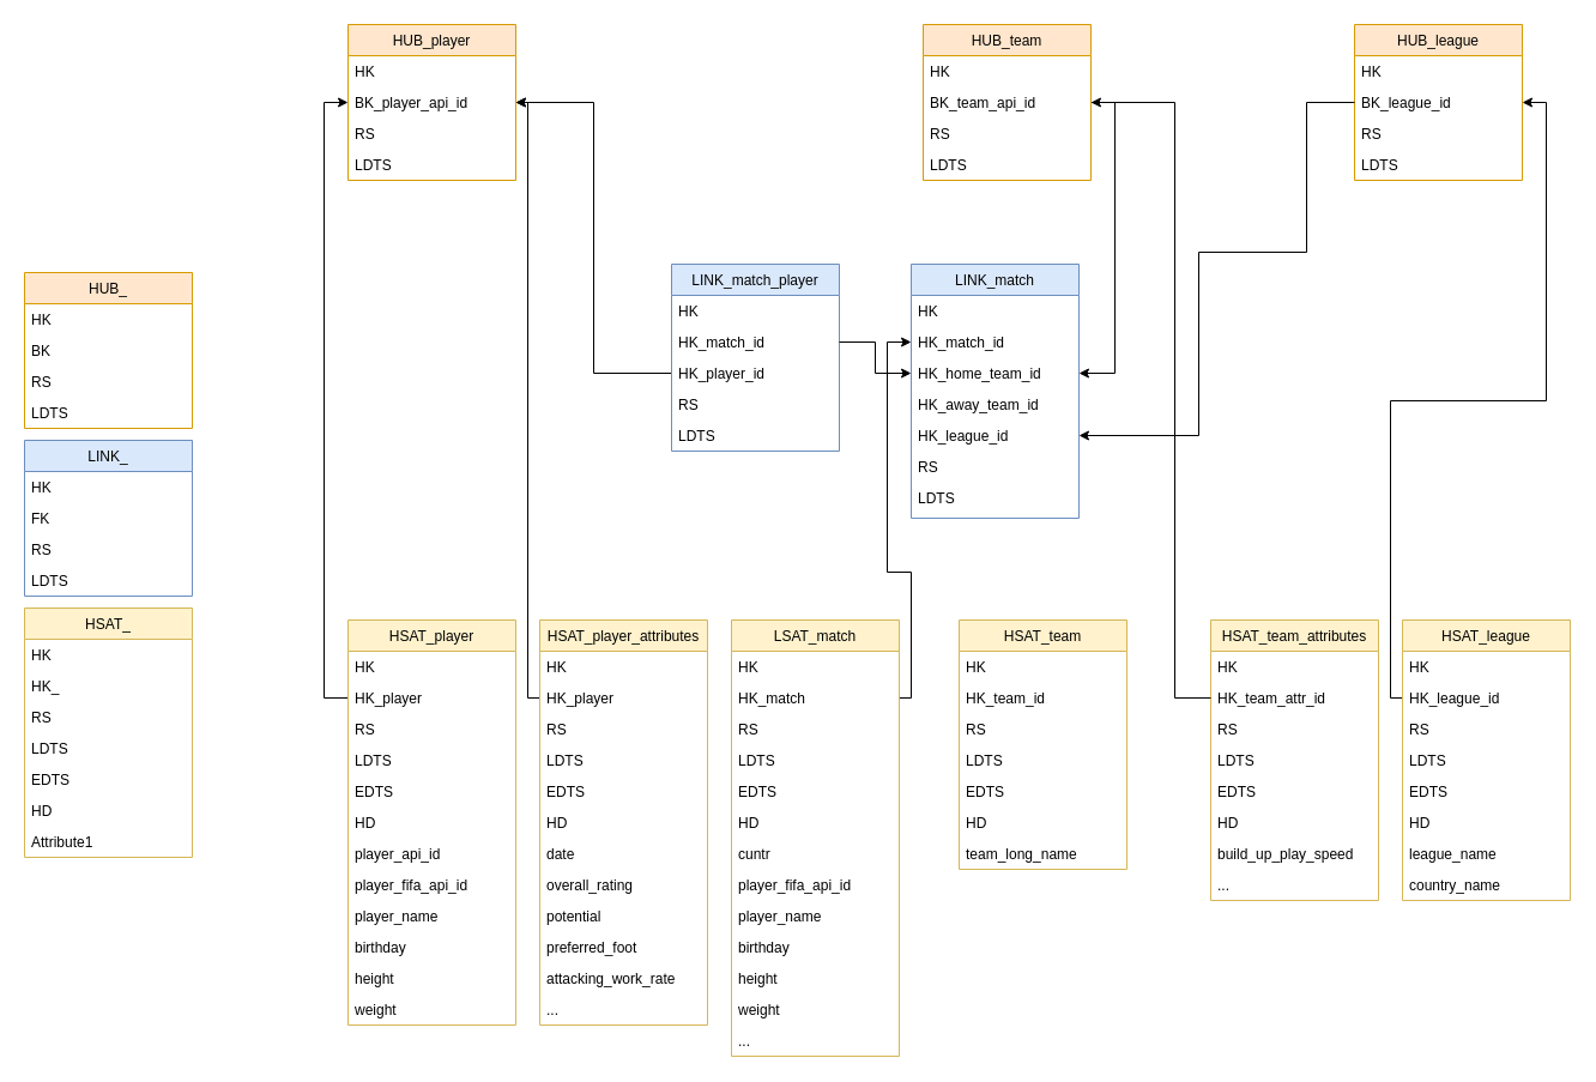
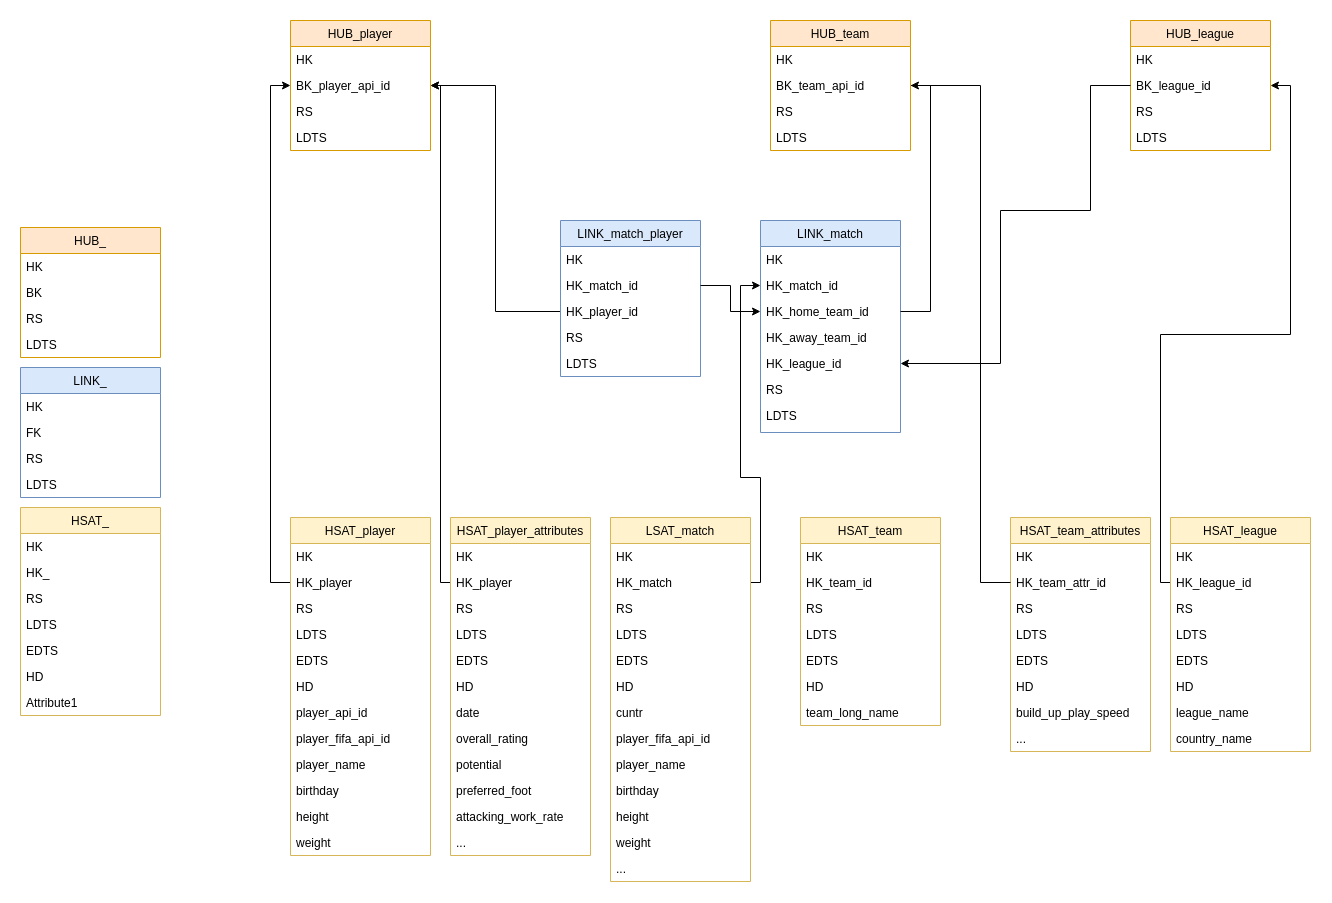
- <mxCell id="84" value="" style="edgeStyle=orthogonalEdgeStyle;rounded=0;orthogonalLoop=1;jettySize=auto;html=1;entryX=1;entryY=0.5;entryDx=0;entryDy=0;" edge="1" parent="1" source="85" target="71"><mxGeometry relative="1" as="geometry"><mxPoint x="890" y="582" as="targetPoint" /><Array as="points"><mxPoint x="930" y="85" /><mxPoint x="930" y="311" /></Array></mxGeometry></mxCell>
+ <mxCell id="84" value="" style="edgeStyle=orthogonalEdgeStyle;rounded=0;orthogonalLoop=1;jettySize=auto;html=1;entryX=1;entryY=0.5;entryDx=0;entryDy=0;endArrow=none;" edge="1" parent="1" source="85" target="71"><mxGeometry relative="1" as="geometry"><mxPoint x="890" y="582" as="targetPoint" /><Array as="points"><mxPoint x="930" y="85" /><mxPoint x="930" y="311" /></Array></mxGeometry></mxCell>
